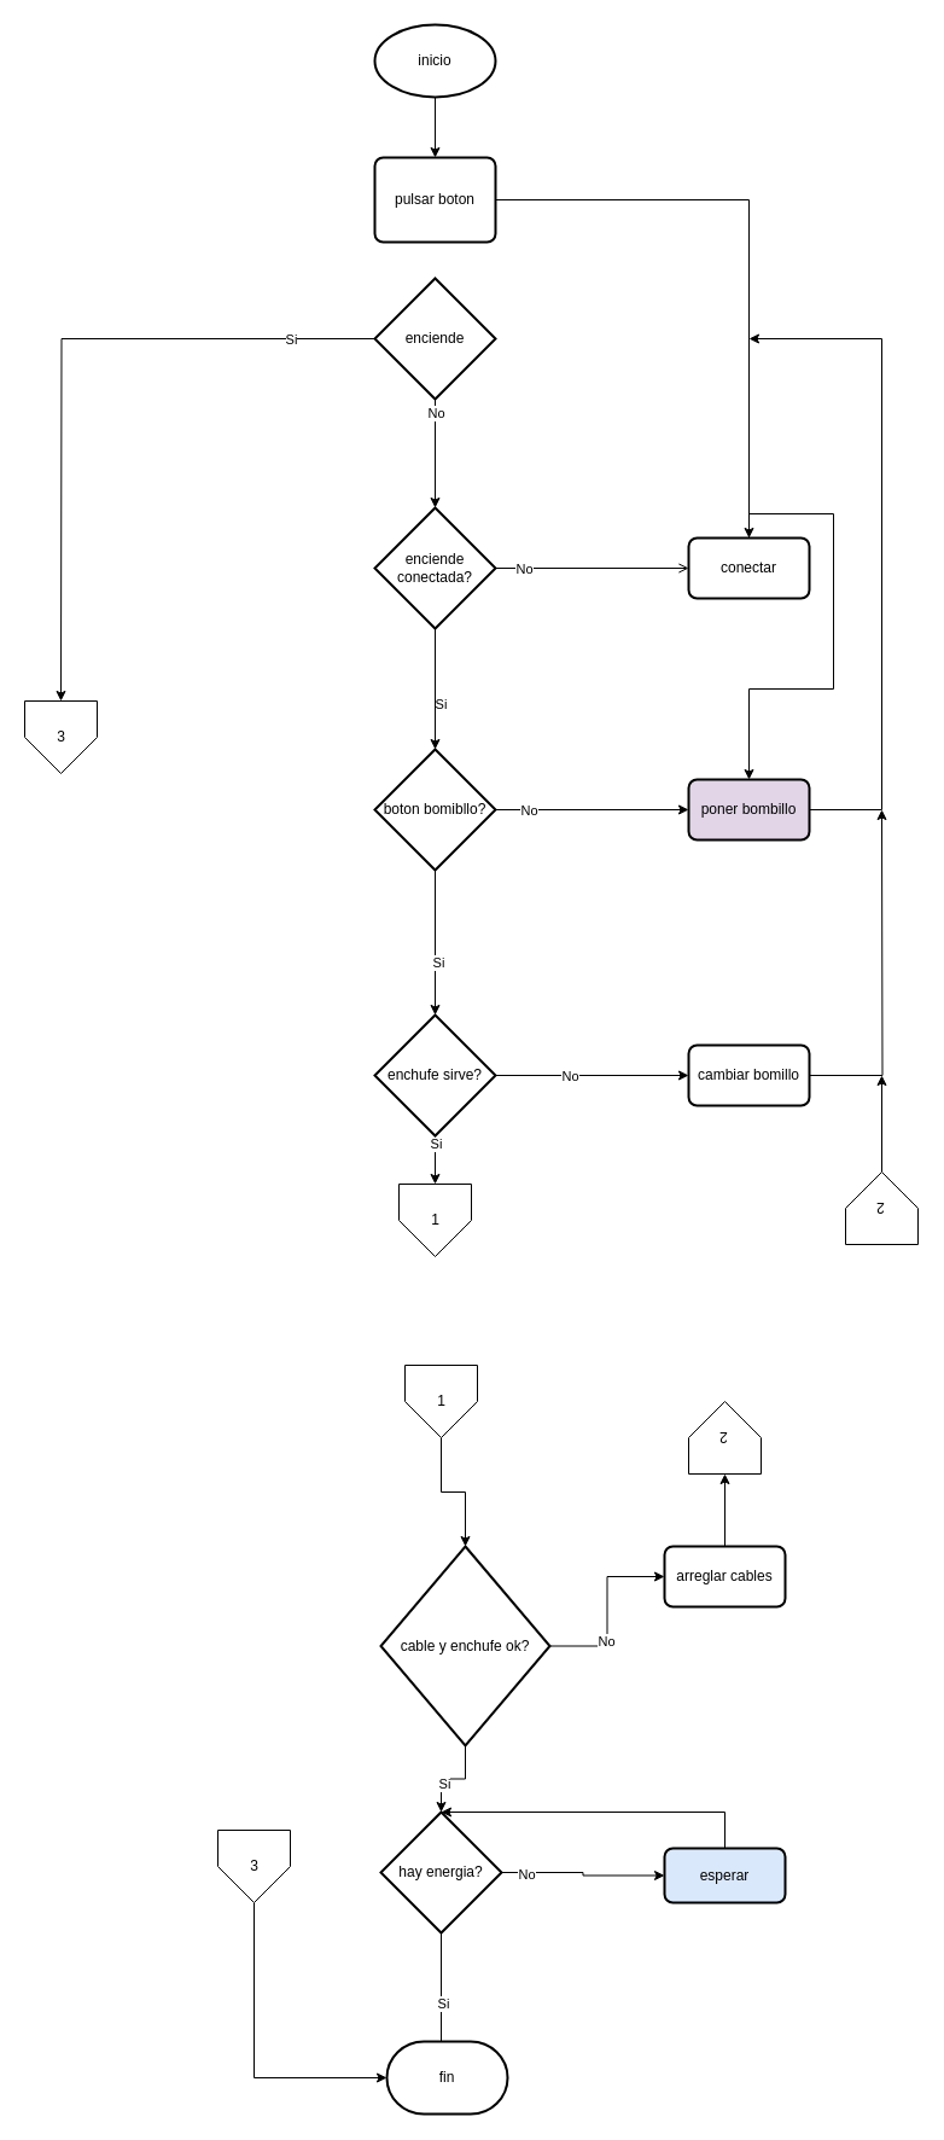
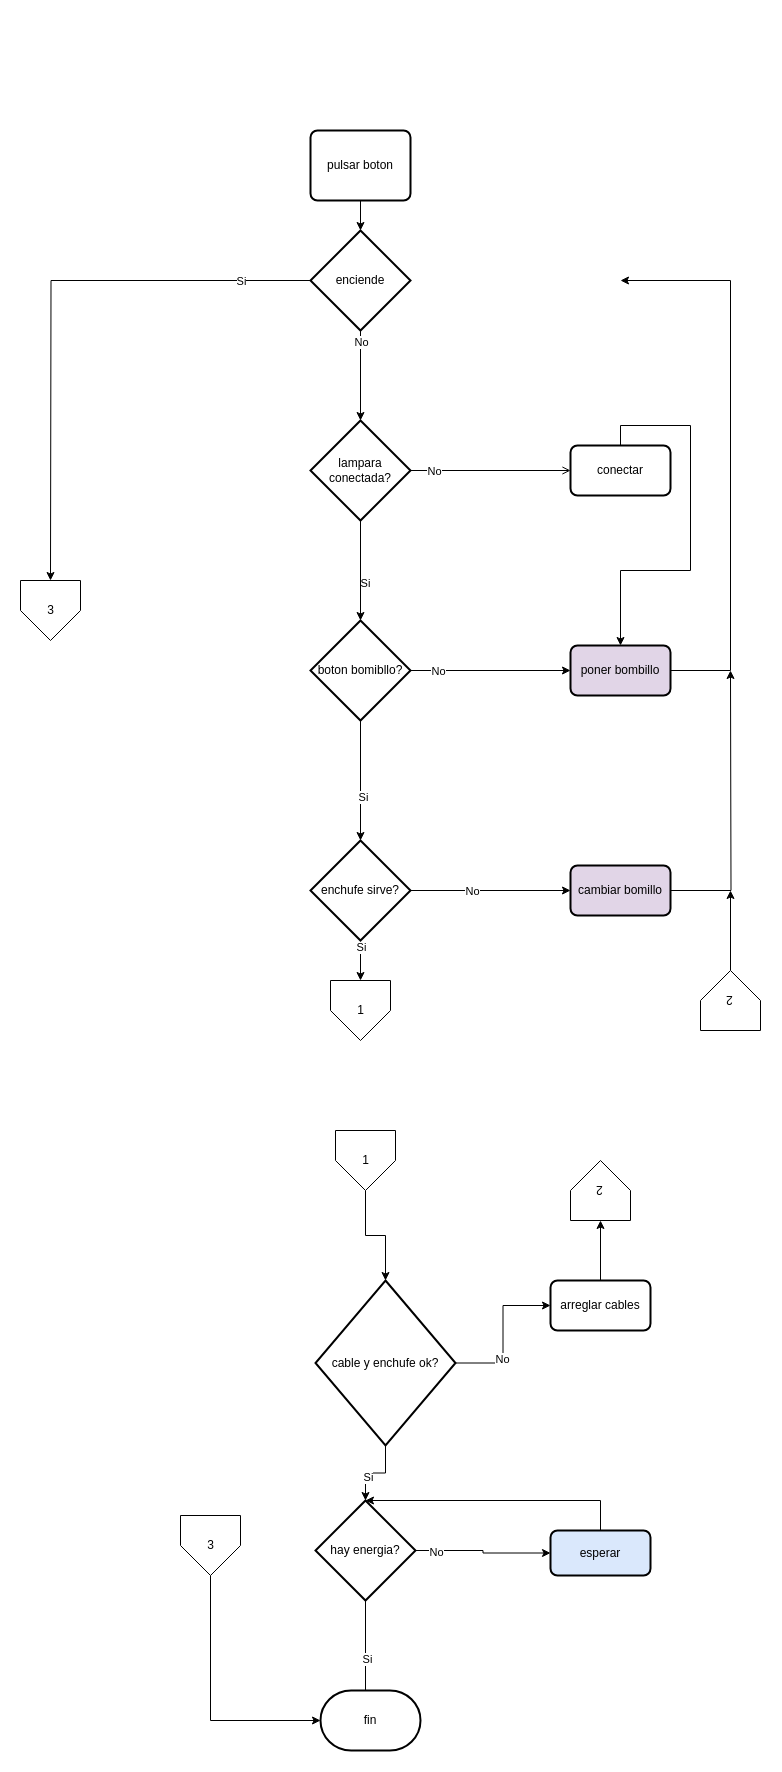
- <mxCell id="3" value="inicio" style="strokeWidth=2;html=1;shape=mxgraph.flowchart.start_1;whiteSpace=wrap;" vertex="1" parent="1"><mxGeometry x="310" y="20" width="100" height="60" as="geometry" /></mxCell>
- <mxCell id="2" style="edgeStyle=orthogonalEdgeStyle;rounded=0;orthogonalLoop=1;jettySize=auto;html=1;entryX=0.5;entryY=0;entryDx=0;entryDy=0;" edge="1" parent="1" source="3" target="6"><mxGeometry relative="1" as="geometry" /></mxCell>
- <mxCell id="5" style="edgeStyle=orthogonalEdgeStyle;rounded=0;orthogonalLoop=1;jettySize=auto;html=1;" edge="1" parent="1" source="6" target="26"><mxGeometry relative="1" as="geometry" /></mxCell>
+ <mxCell id="5" style="edgeStyle=orthogonalEdgeStyle;rounded=0;orthogonalLoop=1;jettySize=auto;html=1;entryX=0.5;entryY=0;entryDx=0;entryDy=0;entryPerimeter=0;" edge="1" parent="1" source="6" target="11"><mxGeometry relative="1" as="geometry" /></mxCell>
- <mxCell id="24" value="enciende conectada?" style="strokeWidth=2;html=1;shape=mxgraph.flowchart.decision;whiteSpace=wrap;" vertex="1" parent="1"><mxGeometry x="310" y="420" width="100" height="100" as="geometry" /></mxCell>
+ <mxCell id="24" value="lampara conectada?" style="strokeWidth=2;html=1;shape=mxgraph.flowchart.decision;whiteSpace=wrap;" vertex="1" parent="1"><mxGeometry x="310" y="420" width="100" height="100" as="geometry" /></mxCell>
- <mxCell id="35" value="cambiar bomillo" style="rounded=1;whiteSpace=wrap;html=1;absoluteArcSize=1;arcSize=14;strokeWidth=2;" vertex="1" parent="1"><mxGeometry x="570" y="865" width="100" height="50" as="geometry" /></mxCell>
+ <mxCell id="35" value="cambiar bomillo" style="rounded=1;whiteSpace=wrap;html=1;absoluteArcSize=1;arcSize=14;strokeWidth=2;fillColor=#e1d5e7;" vertex="1" parent="1"><mxGeometry x="570" y="865" width="100" height="50" as="geometry" /></mxCell>
